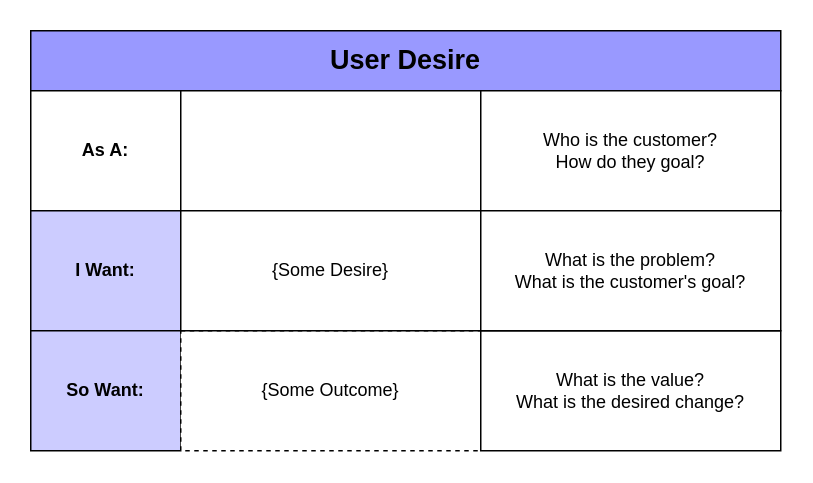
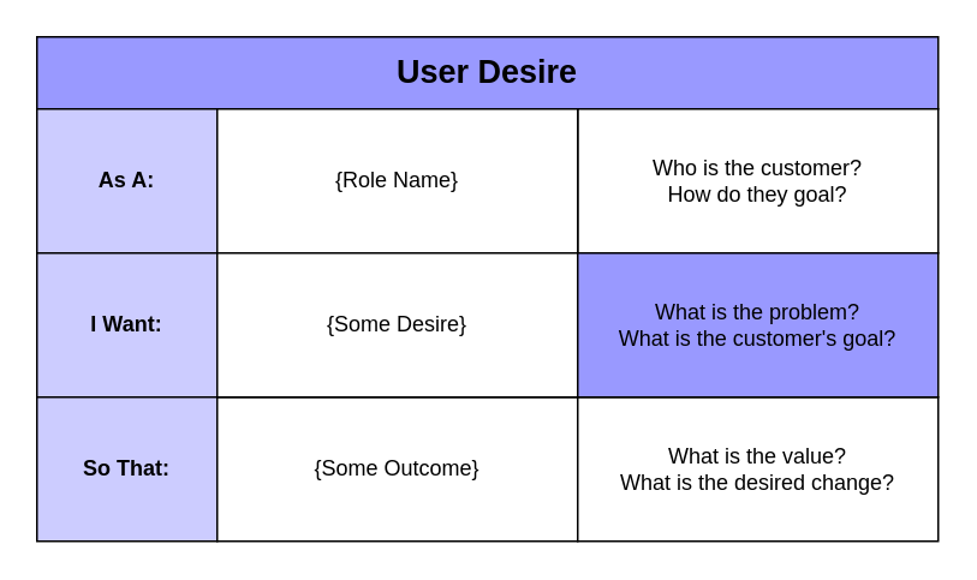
- <mxCell id="4" value="&lt;b&gt;As A:&lt;/b&gt;" style="rounded=0;whiteSpace=wrap;html=1;fillColor=#ffffff;" vertex="1" parent="2"><mxGeometry y="40" width="100" height="80" as="geometry" /></mxCell>
+ <mxCell id="4" value="&lt;b&gt;As A:&lt;/b&gt;" style="rounded=0;whiteSpace=wrap;html=1;fillColor=#CCCCFF;" vertex="1" parent="2"><mxGeometry y="40" width="100" height="80" as="geometry" /></mxCell>
+ <mxCell id="8" value="{Role Name}" style="rounded=0;whiteSpace=wrap;html=1;" vertex="1" parent="2"><mxGeometry x="100" y="40" width="200" height="80" as="geometry" /></mxCell>
- <mxCell id="12" value="&lt;div&gt;What is the problem?&lt;/div&gt;&lt;div&gt;What is the customer's goal?&lt;/div&gt;" style="rounded=0;whiteSpace=wrap;html=1;" vertex="1" parent="2"><mxGeometry x="300" y="120" width="200" height="80" as="geometry" /></mxCell>
+ <mxCell id="12" value="&lt;div&gt;What is the problem?&lt;/div&gt;&lt;div&gt;What is the customer's goal?&lt;/div&gt;" style="rounded=0;whiteSpace=wrap;html=1;fillColor=#9999ff;" vertex="1" parent="2"><mxGeometry x="300" y="120" width="200" height="80" as="geometry" /></mxCell>
- <mxCell id="6" value="&lt;b&gt;So Want:&lt;/b&gt;" style="rounded=0;whiteSpace=wrap;html=1;fillColor=#CCCCFF;" vertex="1" parent="2"><mxGeometry y="200" width="100" height="80" as="geometry" /></mxCell>
+ <mxCell id="6" value="&lt;b&gt;So That:&lt;/b&gt;" style="rounded=0;whiteSpace=wrap;html=1;fillColor=#CCCCFF;" vertex="1" parent="2"><mxGeometry y="200" width="100" height="80" as="geometry" /></mxCell>
- <mxCell id="9" value="{Some Outcome}" style="rounded=0;whiteSpace=wrap;html=1;dashed=1;" vertex="1" parent="2"><mxGeometry x="100" y="200" width="200" height="80" as="geometry" /></mxCell>
+ <mxCell id="9" value="{Some Outcome}" style="rounded=0;whiteSpace=wrap;html=1;" vertex="1" parent="2"><mxGeometry x="100" y="200" width="200" height="80" as="geometry" /></mxCell>
